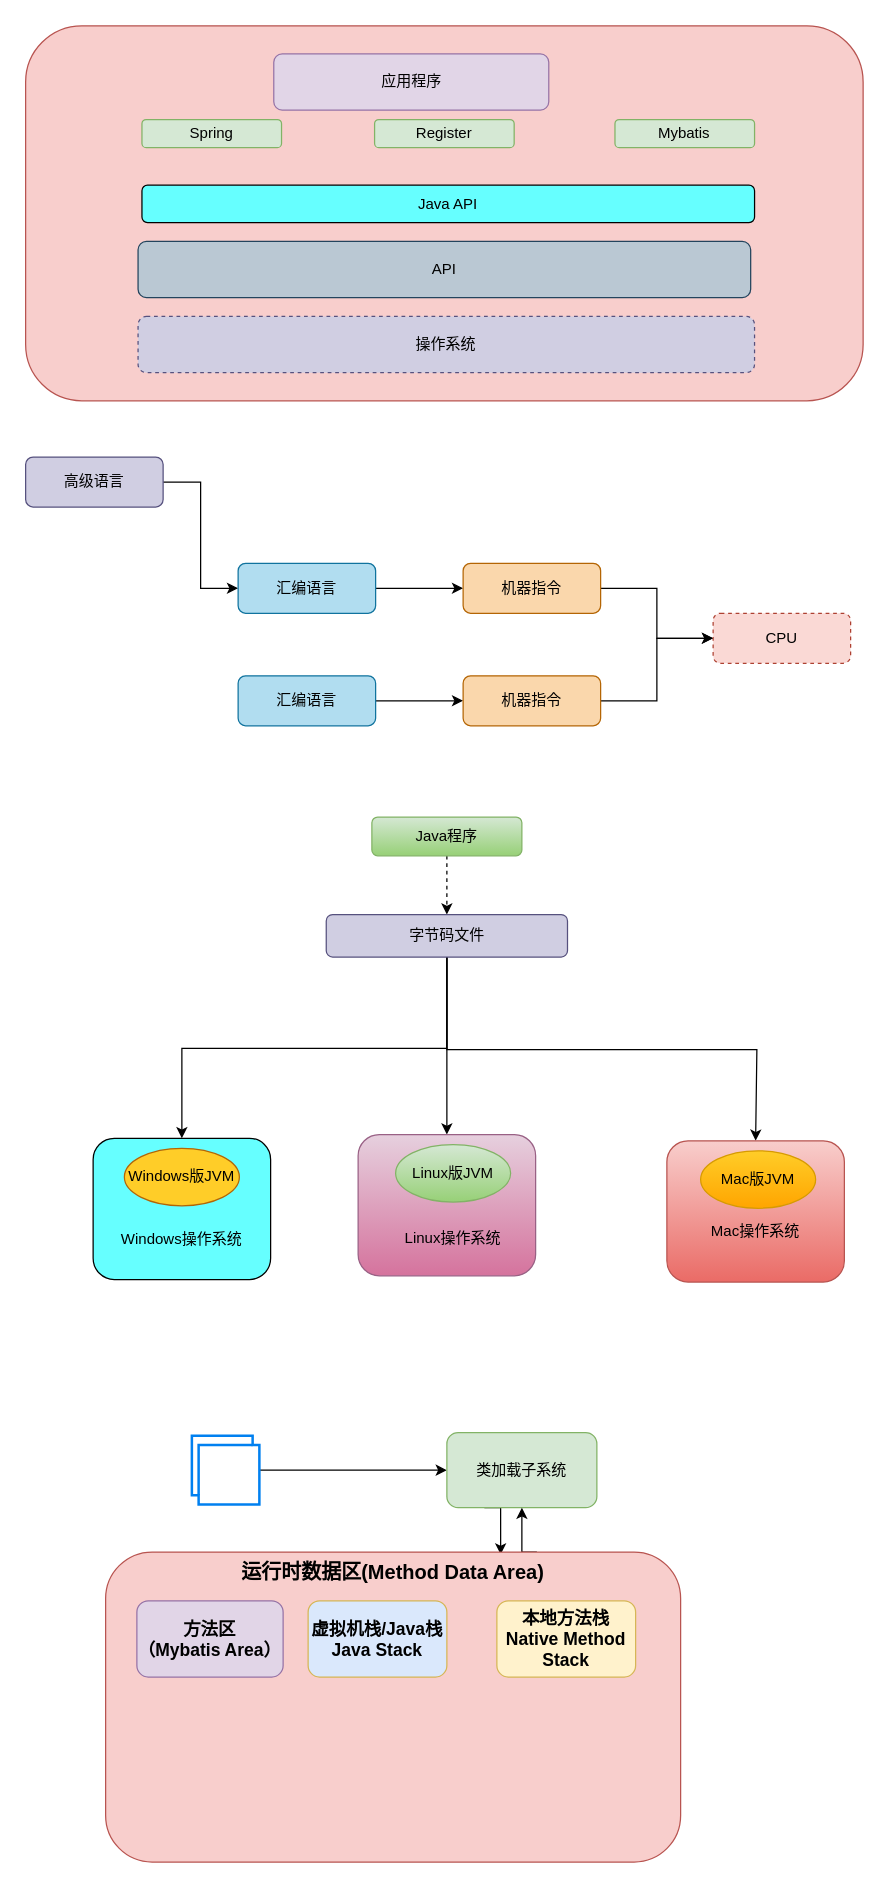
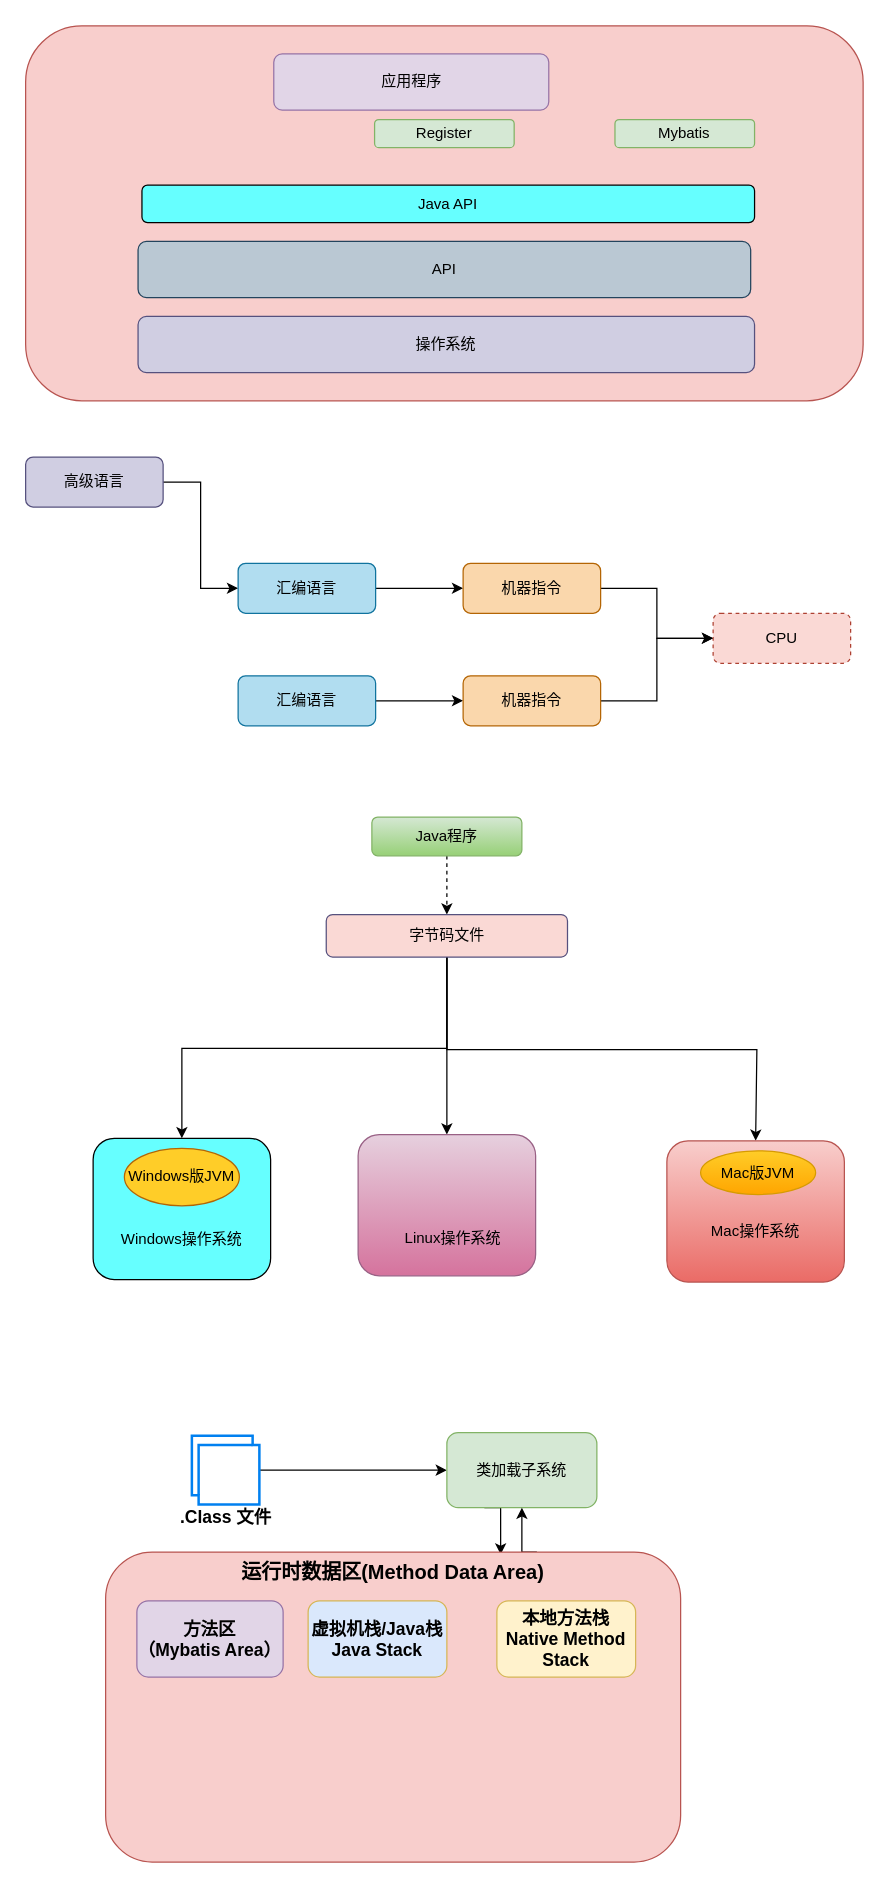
- <mxCell id="6" value="Spring" style="rounded=1;whiteSpace=wrap;html=1;fillColor=#d5e8d4;strokeColor=#82b366;" parent="2" vertex="1"><mxGeometry x="93.056" y="75" width="111.667" height="22.5" as="geometry" /></mxCell>
- <mxCell id="10" value="操作系统" style="rounded=1;whiteSpace=wrap;html=1;fillColor=#d0cee2;strokeColor=#56517e;dashed=1;" parent="2" vertex="1"><mxGeometry x="89.954" y="232.5" width="493.194" height="45" as="geometry" /></mxCell>
+ <mxCell id="10" value="操作系统" style="rounded=1;whiteSpace=wrap;html=1;fillColor=#d0cee2;strokeColor=#56517e;" parent="2" vertex="1"><mxGeometry x="89.954" y="232.5" width="493.194" height="45" as="geometry" /></mxCell>
- <mxCell id="27" value="字节码文件" style="rounded=1;whiteSpace=wrap;html=1;fillColor=#d0cee2;strokeColor=#56517e;" parent="1" vertex="1"><mxGeometry x="260.5" y="731" width="193" height="34" as="geometry" /></mxCell>
+ <mxCell id="27" value="字节码文件" style="rounded=1;whiteSpace=wrap;html=1;fillColor=#fad9d5;strokeColor=#56517e;" parent="1" vertex="1"><mxGeometry x="260.5" y="731" width="193" height="34" as="geometry" /></mxCell>
- <mxCell id="32" value="Linux版JVM" style="ellipse;whiteSpace=wrap;html=1;fillColor=#d5e8d4;strokeColor=#82b366;gradientColor=#97d077;" parent="1" vertex="1"><mxGeometry x="316" y="915" width="92" height="46" as="geometry" /></mxCell>
- <mxCell id="35" value="Mac版JVM" style="ellipse;whiteSpace=wrap;html=1;fillColor=#ffcd28;strokeColor=#d79b00;gradientColor=#ffa500;" parent="1" vertex="1"><mxGeometry x="560" y="920" width="92" height="46" as="geometry" /></mxCell>
+ <mxCell id="35" value="Mac版JVM" style="ellipse;whiteSpace=wrap;html=1;fillColor=#ffcd28;strokeColor=#d79b00;gradientColor=#ffa500;" parent="1" vertex="1"><mxGeometry x="560" y="920" width="92" height="35" as="geometry" /></mxCell>
+ <mxCell id="47" value="&lt;b&gt;&lt;font style=&quot;font-size: 14px&quot;&gt;.Class 文件&lt;/font&gt;&lt;/b&gt;" style="text;html=1;align=center;verticalAlign=middle;resizable=0;points=[];autosize=1;" vertex="1" parent="1"><mxGeometry x="138.5" y="1203" width="83" height="19" as="geometry" /></mxCell>
